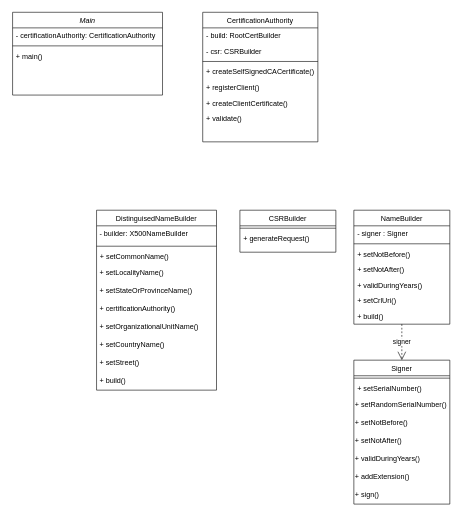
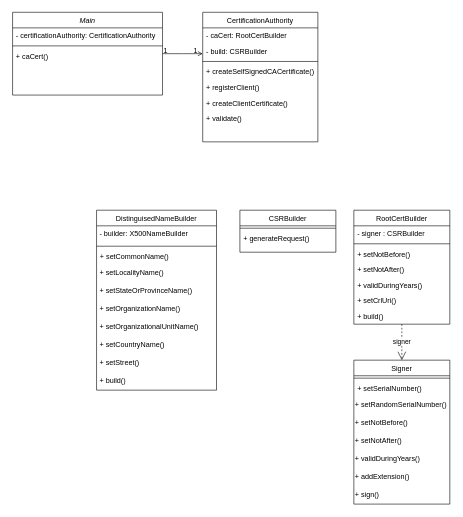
- <mxCell id="15" value="- build: RootCertBuilder" style="text;align=left;verticalAlign=top;spacingLeft=4;spacingRight=4;overflow=hidden;rotatable=0;points=[[0,0.5],[1,0.5]];portConstraint=eastwest;" vertex="1" parent="14"><mxGeometry y="26" width="192" height="26" as="geometry" /></mxCell>
+ <mxCell id="15" value="- caCert: RootCertBuilder" style="text;align=left;verticalAlign=top;spacingLeft=4;spacingRight=4;overflow=hidden;rotatable=0;points=[[0,0.5],[1,0.5]];portConstraint=eastwest;" vertex="1" parent="14"><mxGeometry y="26" width="192" height="26" as="geometry" /></mxCell>
- <mxCell id="16" value="- csr: CSRBuilder" style="text;align=left;verticalAlign=top;spacingLeft=4;spacingRight=4;overflow=hidden;rotatable=0;points=[[0,0.5],[1,0.5]];portConstraint=eastwest;" vertex="1" parent="14"><mxGeometry y="52" width="192" height="26" as="geometry" /></mxCell>
+ <mxCell id="16" value="- build: CSRBuilder" style="text;align=left;verticalAlign=top;spacingLeft=4;spacingRight=4;overflow=hidden;rotatable=0;points=[[0,0.5],[1,0.5]];portConstraint=eastwest;" vertex="1" parent="14"><mxGeometry y="52" width="192" height="26" as="geometry" /></mxCell>
+ <mxCell id="22" value="" style="endArrow=open;shadow=0;strokeWidth=1;rounded=0;endFill=1;edgeStyle=elbowEdgeStyle;elbow=vertical;" parent="1" source="2" target="14" edge="1"><mxGeometry x="0.5" y="41" relative="1" as="geometry"><mxPoint x="270" y="92" as="sourcePoint" /><mxPoint x="430" y="92" as="targetPoint" /><mxPoint x="-40" y="32" as="offset" /></mxGeometry></mxCell>
+ <mxCell id="23" value="1" style="resizable=0;align=left;verticalAlign=bottom;labelBackgroundColor=none;fontSize=12;" parent="22" connectable="0" vertex="1"><mxGeometry x="-1" relative="1" as="geometry"><mxPoint y="4" as="offset" /></mxGeometry></mxCell>
+ <mxCell id="24" value="1" style="resizable=0;align=right;verticalAlign=bottom;labelBackgroundColor=none;fontSize=12;" parent="22" connectable="0" vertex="1"><mxGeometry x="1" relative="1" as="geometry"><mxPoint x="-7" y="4" as="offset" /></mxGeometry></mxCell>
- <mxCell id="5" value="+ main()" style="text;align=left;verticalAlign=top;spacingLeft=4;spacingRight=4;overflow=hidden;rotatable=0;points=[[0,0.5],[1,0.5]];portConstraint=eastwest;" parent="2" vertex="1"><mxGeometry y="60" width="250" height="26" as="geometry" /></mxCell>
+ <mxCell id="5" value="+ caCert()" style="text;align=left;verticalAlign=top;spacingLeft=4;spacingRight=4;overflow=hidden;rotatable=0;points=[[0,0.5],[1,0.5]];portConstraint=eastwest;" parent="2" vertex="1"><mxGeometry y="60" width="250" height="26" as="geometry" /></mxCell>
- <mxCell id="6" value="NameBuilder" style="swimlane;fontStyle=0;align=center;verticalAlign=top;childLayout=stackLayout;horizontal=1;startSize=26;horizontalStack=0;resizeParent=1;resizeLast=0;collapsible=1;marginBottom=0;rounded=0;shadow=0;strokeWidth=1;" parent="1" vertex="1"><mxGeometry x="589" y="350" width="160" height="190" as="geometry"><mxRectangle x="340" y="380" width="170" height="26" as="alternateBounds" /></mxGeometry></mxCell>
+ <mxCell id="6" value="RootCertBuilder" style="swimlane;fontStyle=0;align=center;verticalAlign=top;childLayout=stackLayout;horizontal=1;startSize=26;horizontalStack=0;resizeParent=1;resizeLast=0;collapsible=1;marginBottom=0;rounded=0;shadow=0;strokeWidth=1;" parent="1" vertex="1"><mxGeometry x="589" y="350" width="160" height="190" as="geometry"><mxRectangle x="340" y="380" width="170" height="26" as="alternateBounds" /></mxGeometry></mxCell>
- <mxCell id="7" value="- signer : Signer" style="text;align=left;verticalAlign=top;spacingLeft=4;spacingRight=4;overflow=hidden;rotatable=0;points=[[0,0.5],[1,0.5]];portConstraint=eastwest;" vertex="1" parent="6"><mxGeometry y="26" width="160" height="26" as="geometry" /></mxCell>
+ <mxCell id="7" value="- signer : CSRBuilder" style="text;align=left;verticalAlign=top;spacingLeft=4;spacingRight=4;overflow=hidden;rotatable=0;points=[[0,0.5],[1,0.5]];portConstraint=eastwest;" vertex="1" parent="6"><mxGeometry y="26" width="160" height="26" as="geometry" /></mxCell>
- <mxCell id="44" value="&amp;nbsp;+ certificationAuthority()" style="text;whiteSpace=wrap;html=1;" vertex="1" parent="38"><mxGeometry y="150" width="200" height="30" as="geometry" /></mxCell>
+ <mxCell id="44" value="&amp;nbsp;+ setOrganizationName()" style="text;whiteSpace=wrap;html=1;" vertex="1" parent="38"><mxGeometry y="150" width="200" height="30" as="geometry" /></mxCell>
